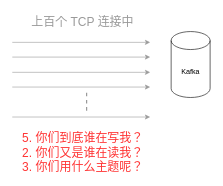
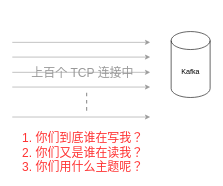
- <mxCell id="10" value="上百个 TCP 连接中" style="text;html=1;strokeColor=none;fillColor=none;align=center;verticalAlign=middle;whiteSpace=wrap;rounded=0;fontSize=20;fontColor=#999999;" vertex="1" parent="1"><mxGeometry x="34" y="20" width="207" height="30" as="geometry" /></mxCell>
+ <mxCell id="10" value="上百个 TCP 连接中" style="text;html=1;strokeColor=none;fillColor=none;align=center;verticalAlign=middle;whiteSpace=wrap;rounded=0;fontSize=20;fontColor=#999999;" vertex="1" parent="1"><mxGeometry x="34" y="105" width="207" height="30" as="geometry" /></mxCell>
- <mxCell id="8" value="5. 你们到底谁在写我？&lt;br&gt;2. 你们又是谁在读我？&lt;br&gt;3. 你们用什么主题呢？" style="text;html=1;strokeColor=none;fillColor=none;align=center;verticalAlign=middle;whiteSpace=wrap;rounded=0;fontSize=20;fontColor=#FF3333;" vertex="1" parent="1"><mxGeometry x="23.5" y="218" width="228" height="70" as="geometry" /></mxCell>
+ <mxCell id="8" value="1. 你们到底谁在写我？&lt;br&gt;2. 你们又是谁在读我？&lt;br&gt;3. 你们用什么主题呢？" style="text;html=1;strokeColor=none;fillColor=none;align=center;verticalAlign=middle;whiteSpace=wrap;rounded=0;fontSize=20;fontColor=#FF3333;" vertex="1" parent="1"><mxGeometry x="23.5" y="218" width="228" height="70" as="geometry" /></mxCell>
